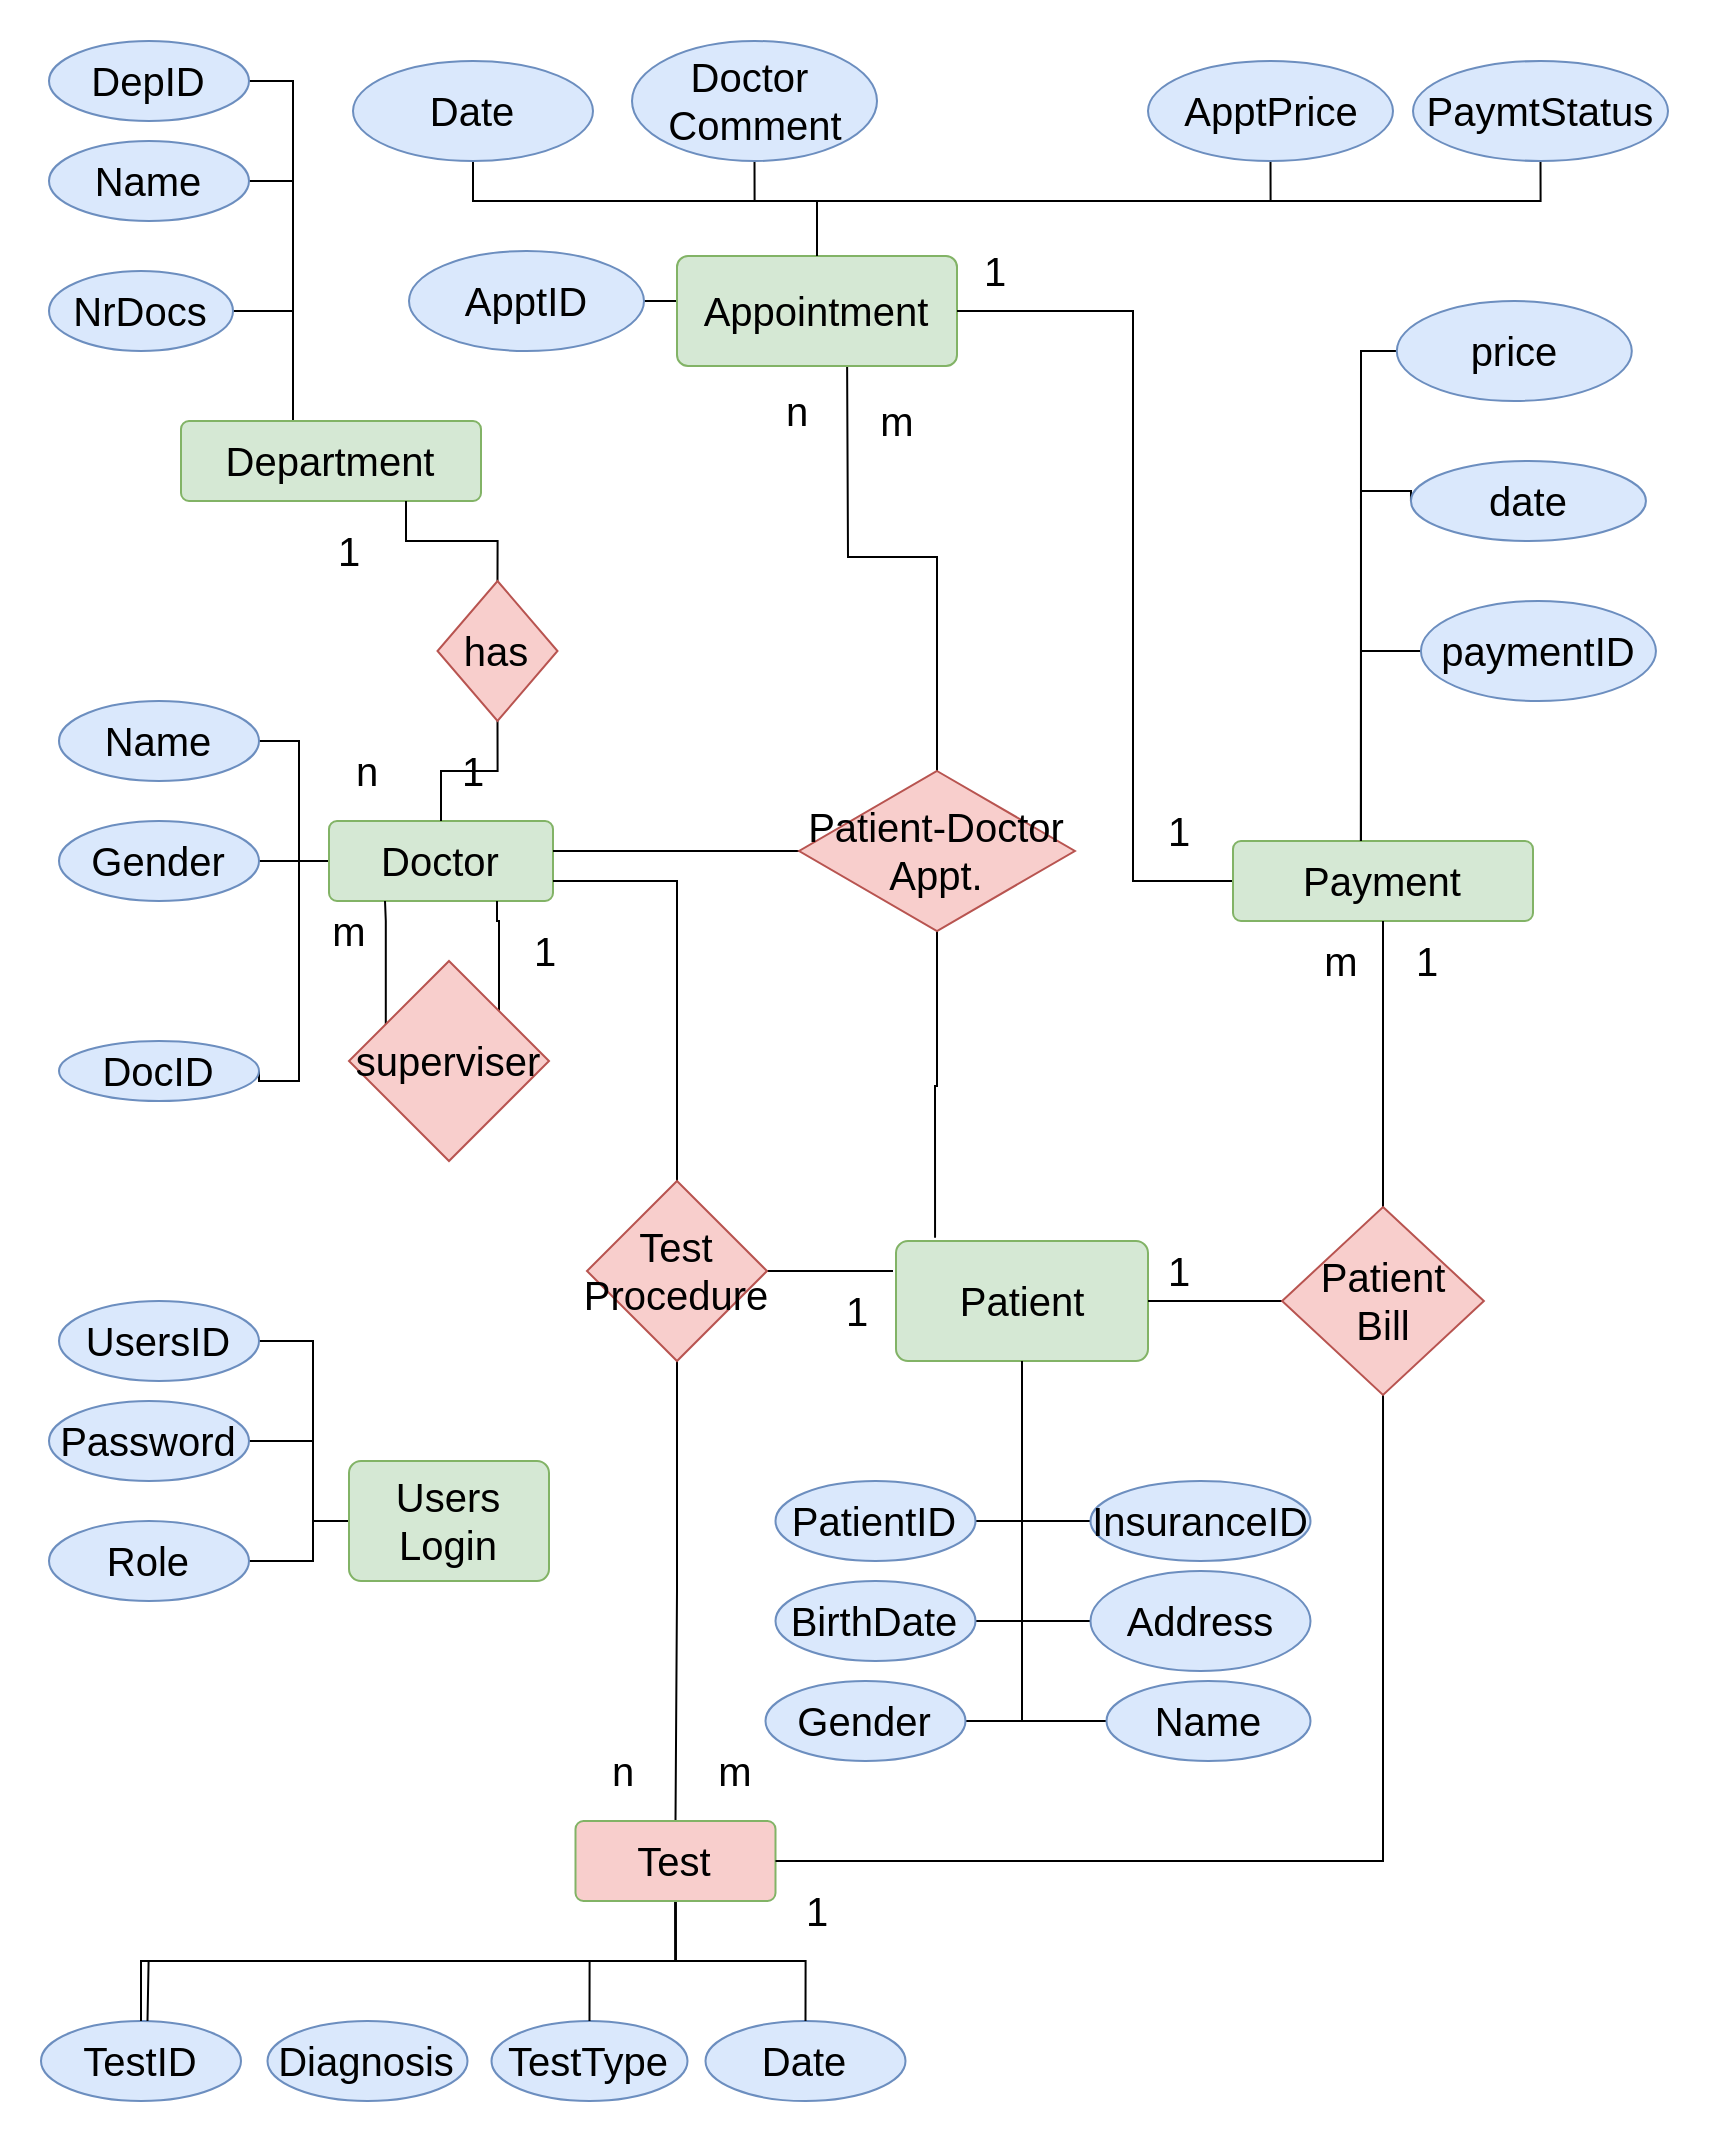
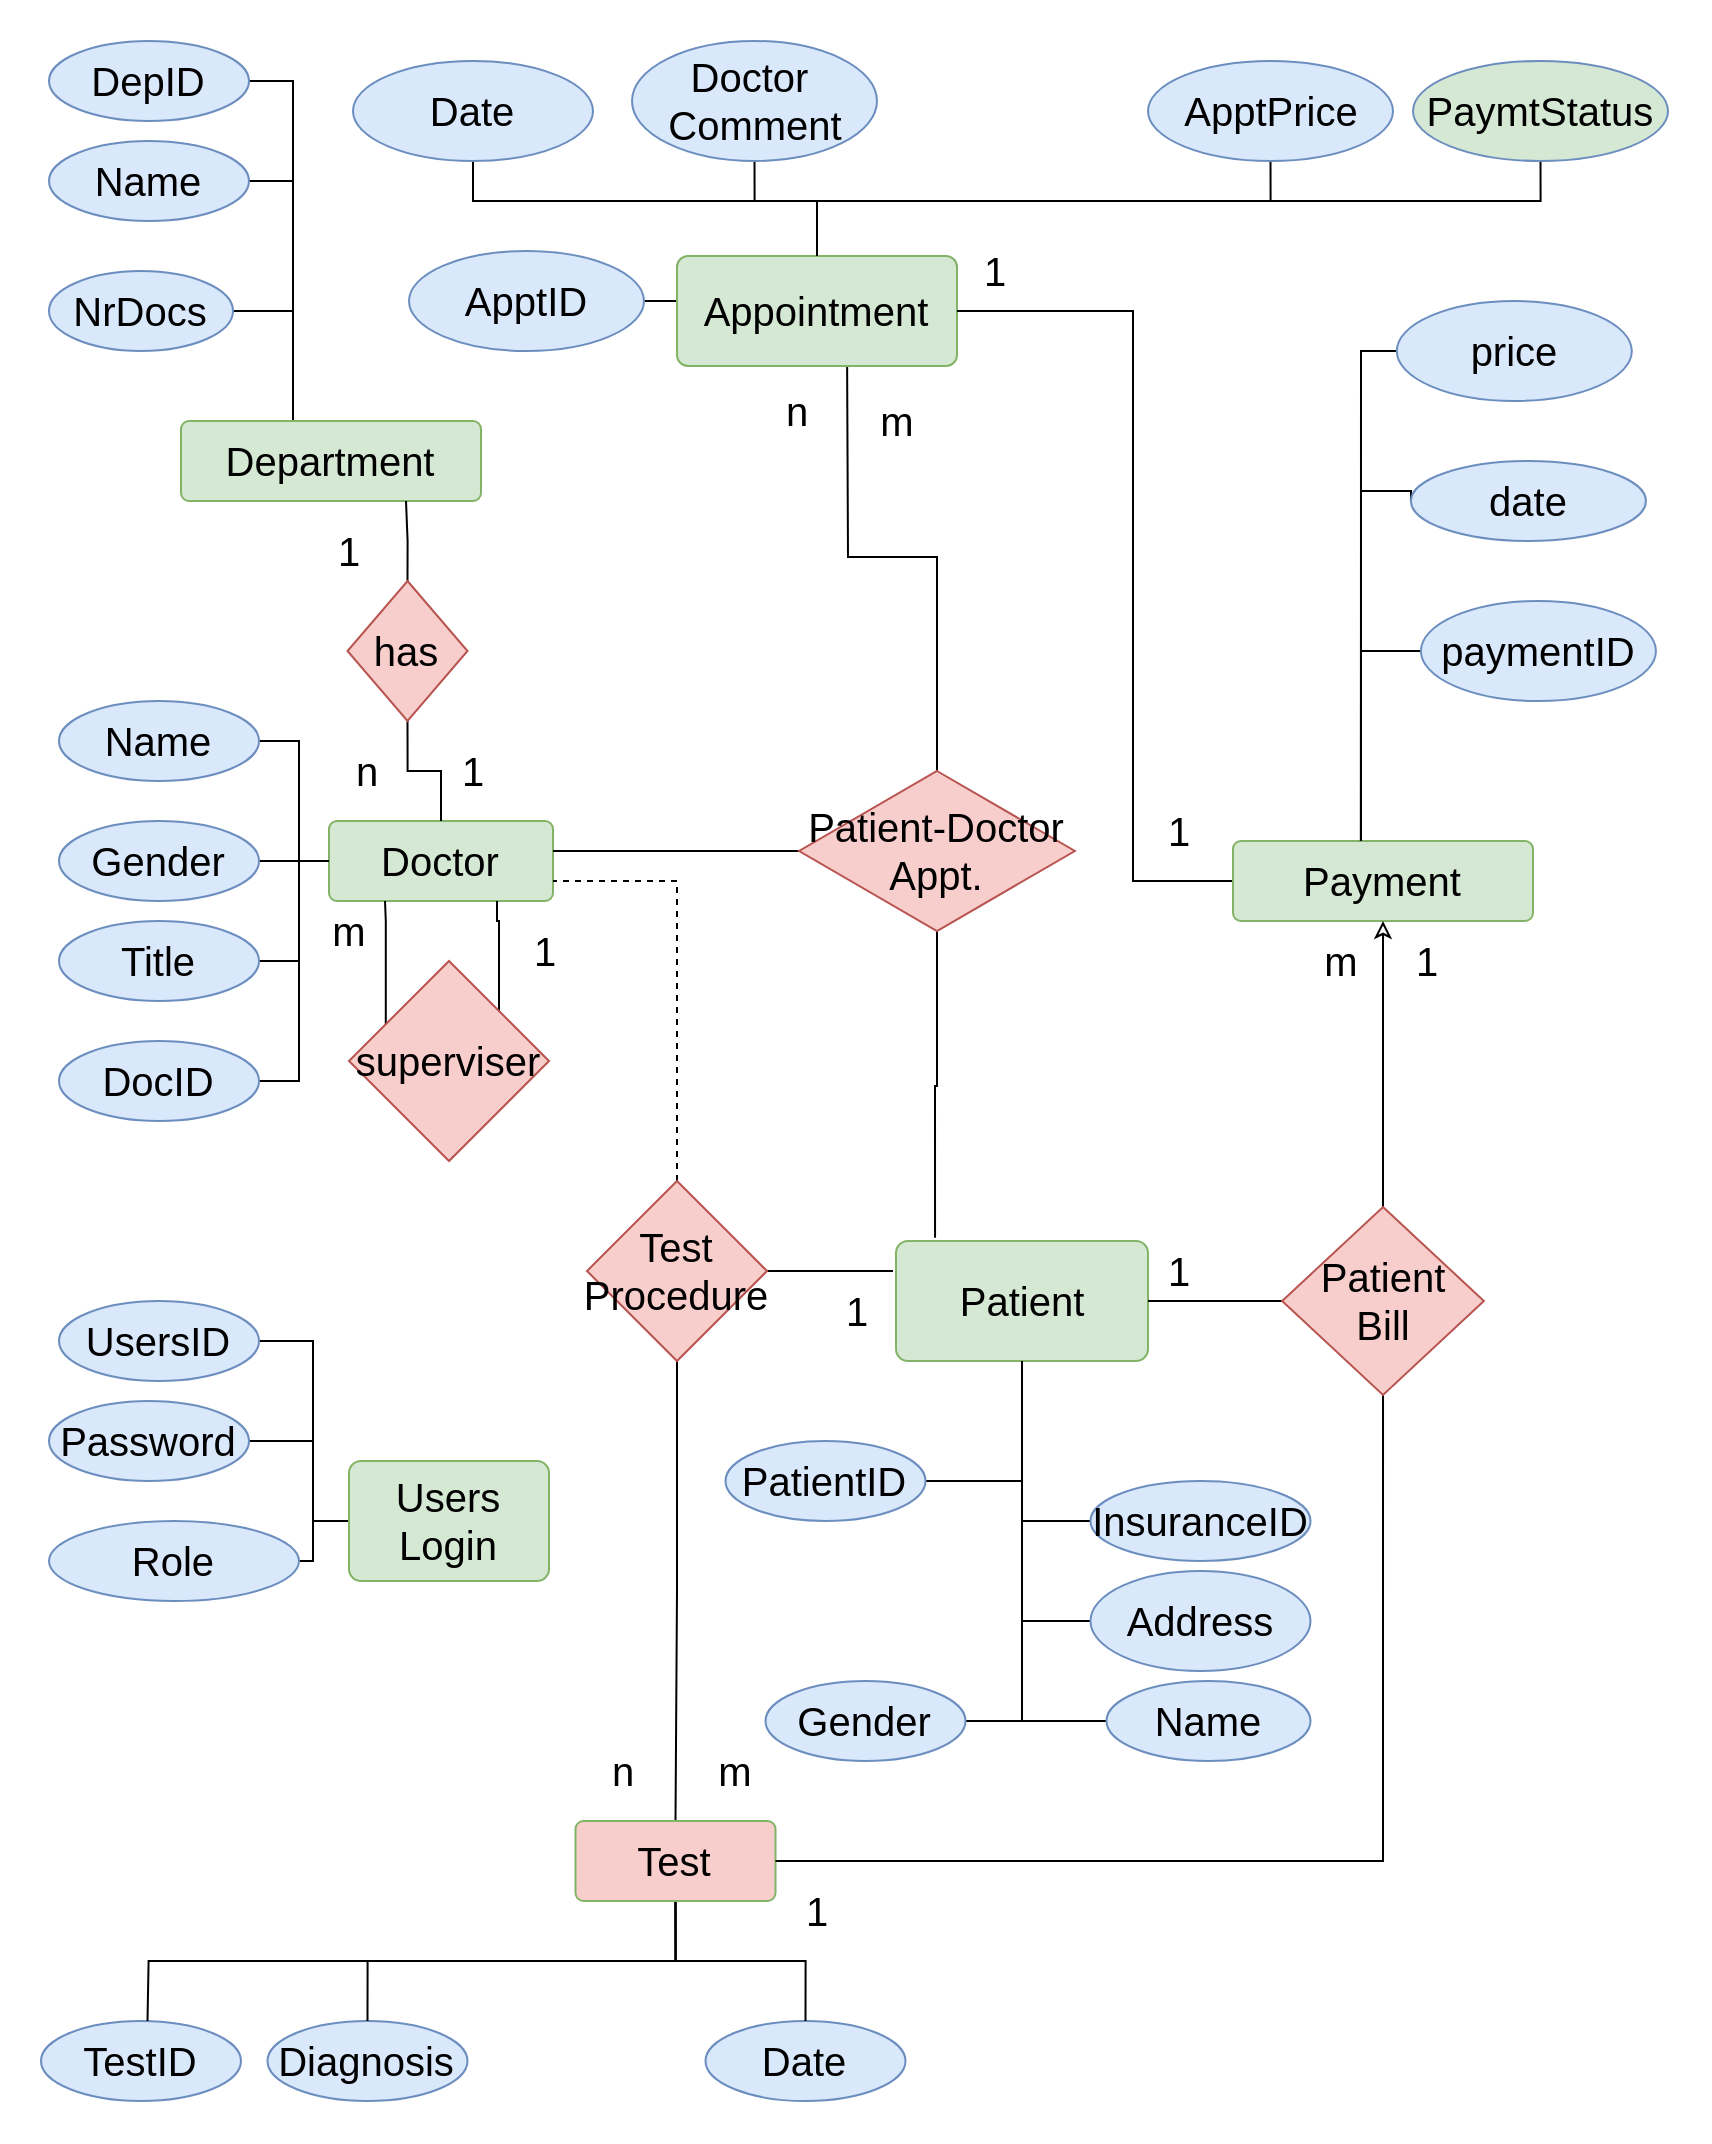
- <mxCell id="62" value="PaymtStatus" style="ellipse;whiteSpace=wrap;html=1;align=center;fillColor=#dae8fc;strokeColor=#6c8ebf;fontSize=20;fontStyle=0;fontFamily=Helvetica;" parent="1" vertex="1"><mxGeometry x="706" y="30" width="127.5" height="50" as="geometry" /></mxCell>
+ <mxCell id="62" value="PaymtStatus" style="ellipse;whiteSpace=wrap;html=1;align=center;fillColor=#d5e8d4;strokeColor=#6c8ebf;fontSize=20;fontStyle=0;fontFamily=Helvetica;" parent="1" vertex="1"><mxGeometry x="706" y="30" width="127.5" height="50" as="geometry" /></mxCell>
- <mxCell id="15" value="has" style="shape=rhombus;perimeter=rhombusPerimeter;whiteSpace=wrap;html=1;align=center;fillColor=#f8cecc;strokeColor=#b85450;fontSize=20;fontStyle=0;fontFamily=Helvetica;" parent="1" vertex="1"><mxGeometry x="218.25" y="290" width="60" height="70" as="geometry" /></mxCell>
+ <mxCell id="15" value="has" style="shape=rhombus;perimeter=rhombusPerimeter;whiteSpace=wrap;html=1;align=center;fillColor=#f8cecc;strokeColor=#b85450;fontSize=20;fontStyle=0;fontFamily=Helvetica;" parent="1" vertex="1"><mxGeometry x="173.25" y="290" width="60" height="70" as="geometry" /></mxCell>
- <mxCell id="88" style="edgeStyle=orthogonalEdgeStyle;rounded=0;orthogonalLoop=1;jettySize=auto;html=1;exitX=0.5;exitY=0;exitDx=0;exitDy=0;entryX=0.5;entryY=1;entryDx=0;entryDy=0;fontSize=20;endArrow=none;endFill=0;" parent="1" source="90" target="79" edge="1"><mxGeometry relative="1" as="geometry" /></mxCell>
+ <mxCell id="88" style="edgeStyle=orthogonalEdgeStyle;rounded=0;orthogonalLoop=1;jettySize=auto;html=1;exitX=0.5;exitY=0;exitDx=0;exitDy=0;entryX=0.5;entryY=1;entryDx=0;entryDy=0;fontSize=20;endArrow=classic;endFill=0;" parent="1" source="90" target="79" edge="1"><mxGeometry relative="1" as="geometry" /></mxCell>
+ <mxCell id="24" value="&lt;h2 style=&quot;font-size: 20px;&quot;&gt;&lt;font style=&quot;font-size: 20px; font-weight: normal;&quot;&gt;Title&lt;/font&gt;&lt;/h2&gt;" style="ellipse;whiteSpace=wrap;html=1;align=center;fillColor=#dae8fc;strokeColor=#6c8ebf;fontStyle=0;fontFamily=Helvetica;fontSize=20;" parent="1" vertex="1"><mxGeometry x="29" y="460" width="100" height="40" as="geometry" /></mxCell>
+ <mxCell id="23" style="edgeStyle=orthogonalEdgeStyle;rounded=0;orthogonalLoop=1;jettySize=auto;html=1;exitX=1;exitY=0.5;exitDx=0;exitDy=0;entryX=0;entryY=0.5;entryDx=0;entryDy=0;fontFamily=Helvetica;fontSize=20;endArrow=none;endFill=0;" parent="1" source="24" target="5" edge="1"><mxGeometry relative="1" as="geometry"><Array as="points"><mxPoint x="149" y="480" /><mxPoint x="149" y="430" /></Array></mxGeometry></mxCell>
- <mxCell id="47" style="edgeStyle=orthogonalEdgeStyle;rounded=0;orthogonalLoop=1;jettySize=auto;html=1;exitX=0.5;exitY=0;exitDx=0;exitDy=0;entryX=1;entryY=0.75;entryDx=0;entryDy=0;endArrow=none;endFill=0;" parent="1" source="50" target="5" edge="1"><mxGeometry relative="1" as="geometry" /></mxCell>
+ <mxCell id="47" style="edgeStyle=orthogonalEdgeStyle;rounded=0;orthogonalLoop=1;jettySize=auto;html=1;exitX=0.5;exitY=0;exitDx=0;exitDy=0;entryX=1;entryY=0.75;entryDx=0;entryDy=0;endArrow=none;endFill=0;dashed=1;" parent="1" source="50" target="5" edge="1"><mxGeometry relative="1" as="geometry" /></mxCell>
- <mxCell id="25" value="&lt;font style=&quot;font-size: 20px;&quot;&gt;DocID&lt;/font&gt;" style="ellipse;whiteSpace=wrap;html=1;align=center;fillColor=#dae8fc;strokeColor=#6c8ebf;fontSize=20;fontStyle=0;fontFamily=Helvetica;" parent="1" vertex="1"><mxGeometry x="29" y="520" width="100" height="30" as="geometry" /></mxCell>
+ <mxCell id="25" value="&lt;font style=&quot;font-size: 20px;&quot;&gt;DocID&lt;/font&gt;" style="ellipse;whiteSpace=wrap;html=1;align=center;fillColor=#dae8fc;strokeColor=#6c8ebf;fontSize=20;fontStyle=0;fontFamily=Helvetica;" parent="1" vertex="1"><mxGeometry x="29" y="520" width="100" height="40" as="geometry" /></mxCell>
- <mxCell id="36" value="PatientID" style="ellipse;whiteSpace=wrap;html=1;align=center;fillColor=#dae8fc;strokeColor=#6c8ebf;fontSize=20;fontStyle=0;fontFamily=Helvetica;" parent="1" vertex="1"><mxGeometry x="387.25" y="740" width="100" height="40" as="geometry" /></mxCell>
+ <mxCell id="36" value="PatientID" style="ellipse;whiteSpace=wrap;html=1;align=center;fillColor=#dae8fc;strokeColor=#6c8ebf;fontSize=20;fontStyle=0;fontFamily=Helvetica;" parent="1" vertex="1"><mxGeometry x="362.25" y="720" width="100" height="40" as="geometry" /></mxCell>
- <mxCell id="55" value="Role" style="ellipse;whiteSpace=wrap;html=1;align=center;fillColor=#dae8fc;strokeColor=#6c8ebf;fontSize=20;fontStyle=0;fontFamily=Helvetica;" parent="1" vertex="1"><mxGeometry x="24" y="760" width="100" height="40" as="geometry" /></mxCell>
+ <mxCell id="55" value="Role" style="ellipse;whiteSpace=wrap;html=1;align=center;fillColor=#dae8fc;strokeColor=#6c8ebf;fontSize=20;fontStyle=0;fontFamily=Helvetica;" parent="1" vertex="1"><mxGeometry x="24" y="760" width="125" height="40" as="geometry" /></mxCell>
- <mxCell id="34" value="BirthDate" style="ellipse;whiteSpace=wrap;html=1;align=center;fillColor=#dae8fc;strokeColor=#6c8ebf;fontSize=20;fontFamily=Helvetica;" parent="1" vertex="1"><mxGeometry x="387.25" y="790" width="100" height="40" as="geometry" /></mxCell>
- <mxCell id="33" style="edgeStyle=orthogonalEdgeStyle;rounded=0;orthogonalLoop=1;jettySize=auto;html=1;exitX=1;exitY=0.5;exitDx=0;exitDy=0;fontSize=20;endArrow=none;endFill=0;" parent="1" source="34" target="6" edge="1"><mxGeometry relative="1" as="geometry" /></mxCell>
- <mxCell id="66" style="edgeStyle=orthogonalEdgeStyle;rounded=0;orthogonalLoop=1;jettySize=auto;html=1;exitX=0.5;exitY=1;exitDx=0;exitDy=0;endArrow=none;endFill=0;" parent="1" source="68" target="51" edge="1"><mxGeometry relative="1" as="geometry" /></mxCell>
+ <mxCell id="66" style="edgeStyle=orthogonalEdgeStyle;rounded=0;orthogonalLoop=1;jettySize=auto;html=1;exitX=0.5;exitY=1;exitDx=0;exitDy=0;entryX=0.5;entryY=0;entryDx=0;entryDy=0;endArrow=none;endFill=0;" parent="1" source="68" target="53" edge="1"><mxGeometry relative="1" as="geometry" /></mxCell>
- <mxCell id="64" style="edgeStyle=orthogonalEdgeStyle;rounded=0;orthogonalLoop=1;jettySize=auto;html=1;exitX=0.5;exitY=1;exitDx=0;exitDy=0;entryX=0.5;entryY=0;entryDx=0;entryDy=0;endArrow=none;endFill=0;" parent="1" source="68" target="63" edge="1"><mxGeometry relative="1" as="geometry" /></mxCell>
- <mxCell id="63" value="TestType" style="ellipse;whiteSpace=wrap;html=1;align=center;fillColor=#dae8fc;strokeColor=#6c8ebf;fontSize=20;fontStyle=0;fontFamily=Helvetica;" parent="1" vertex="1"><mxGeometry x="245.25" y="1010" width="98" height="40" as="geometry" /></mxCell>
